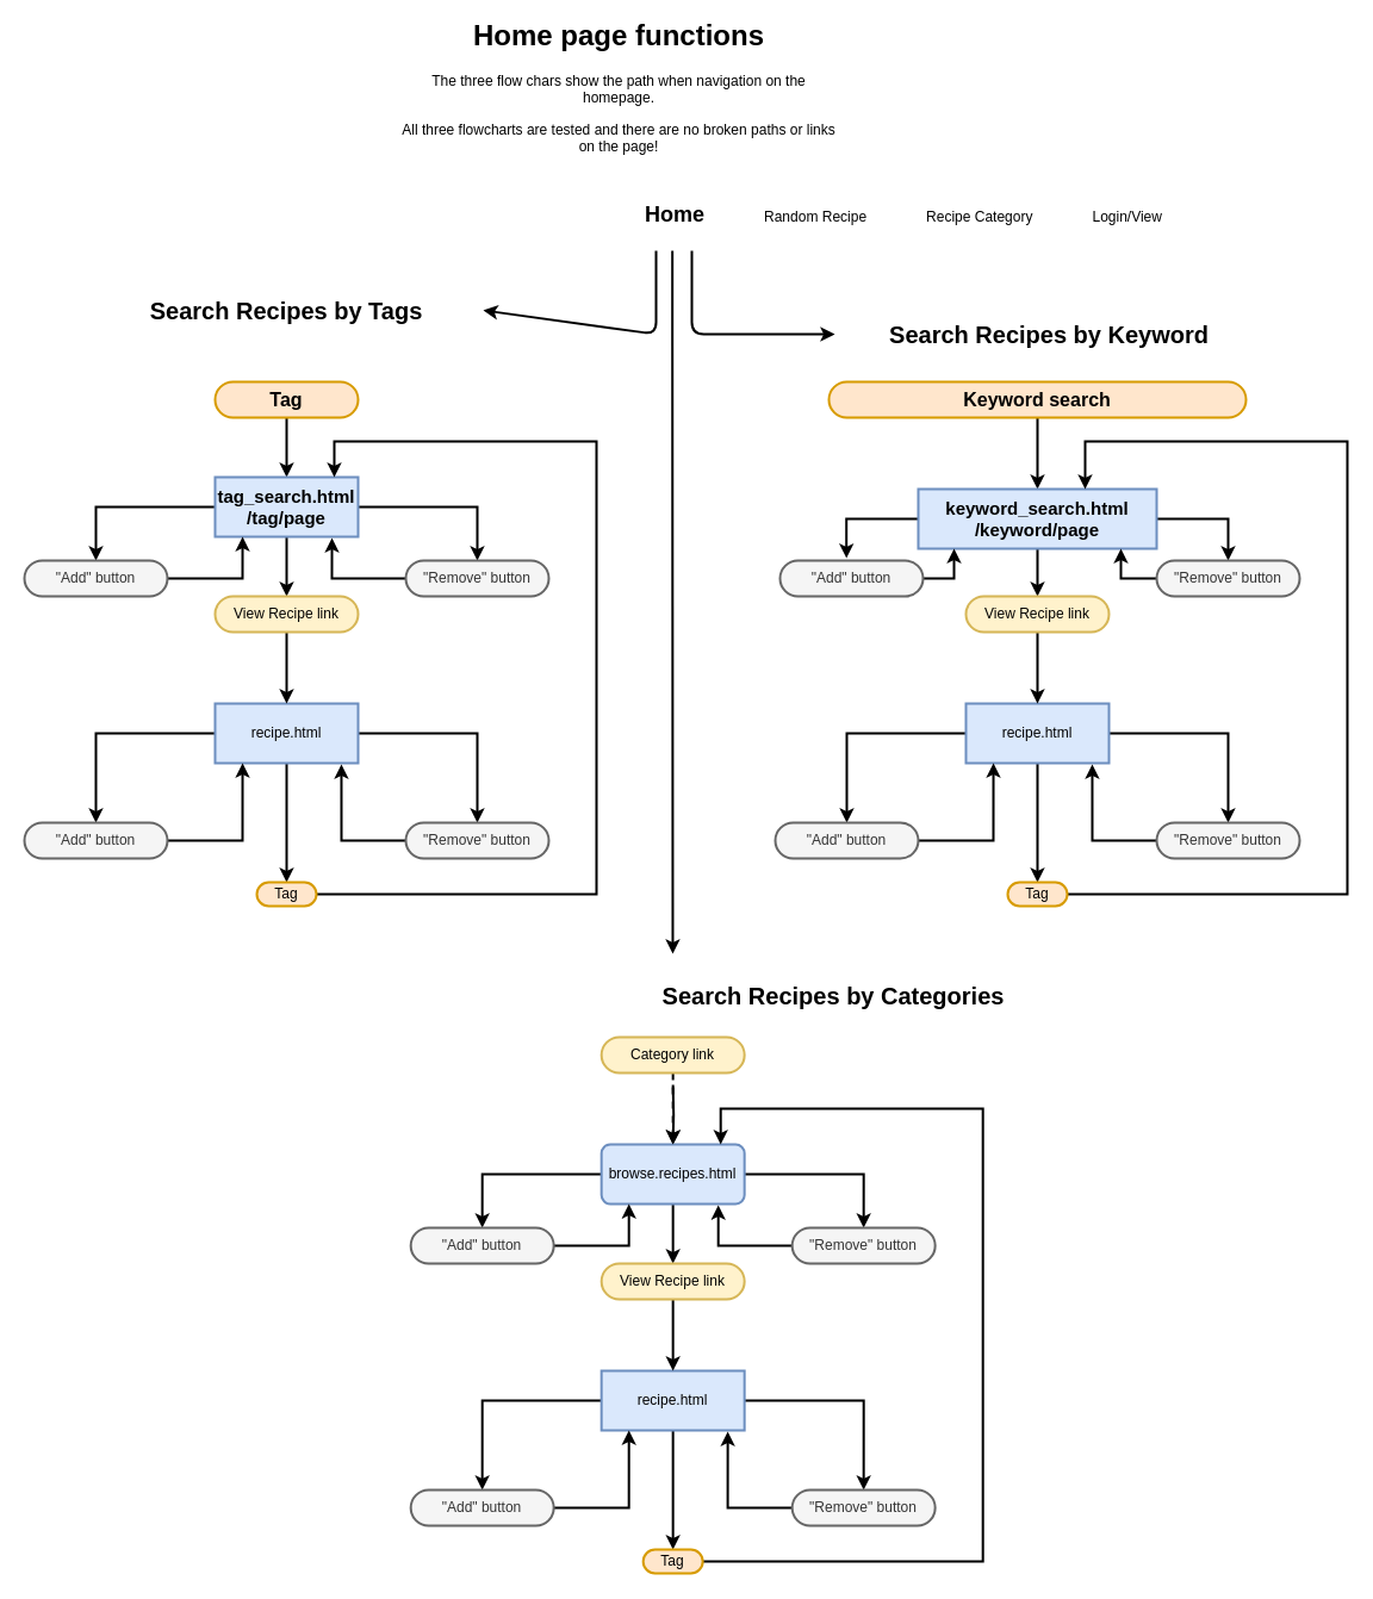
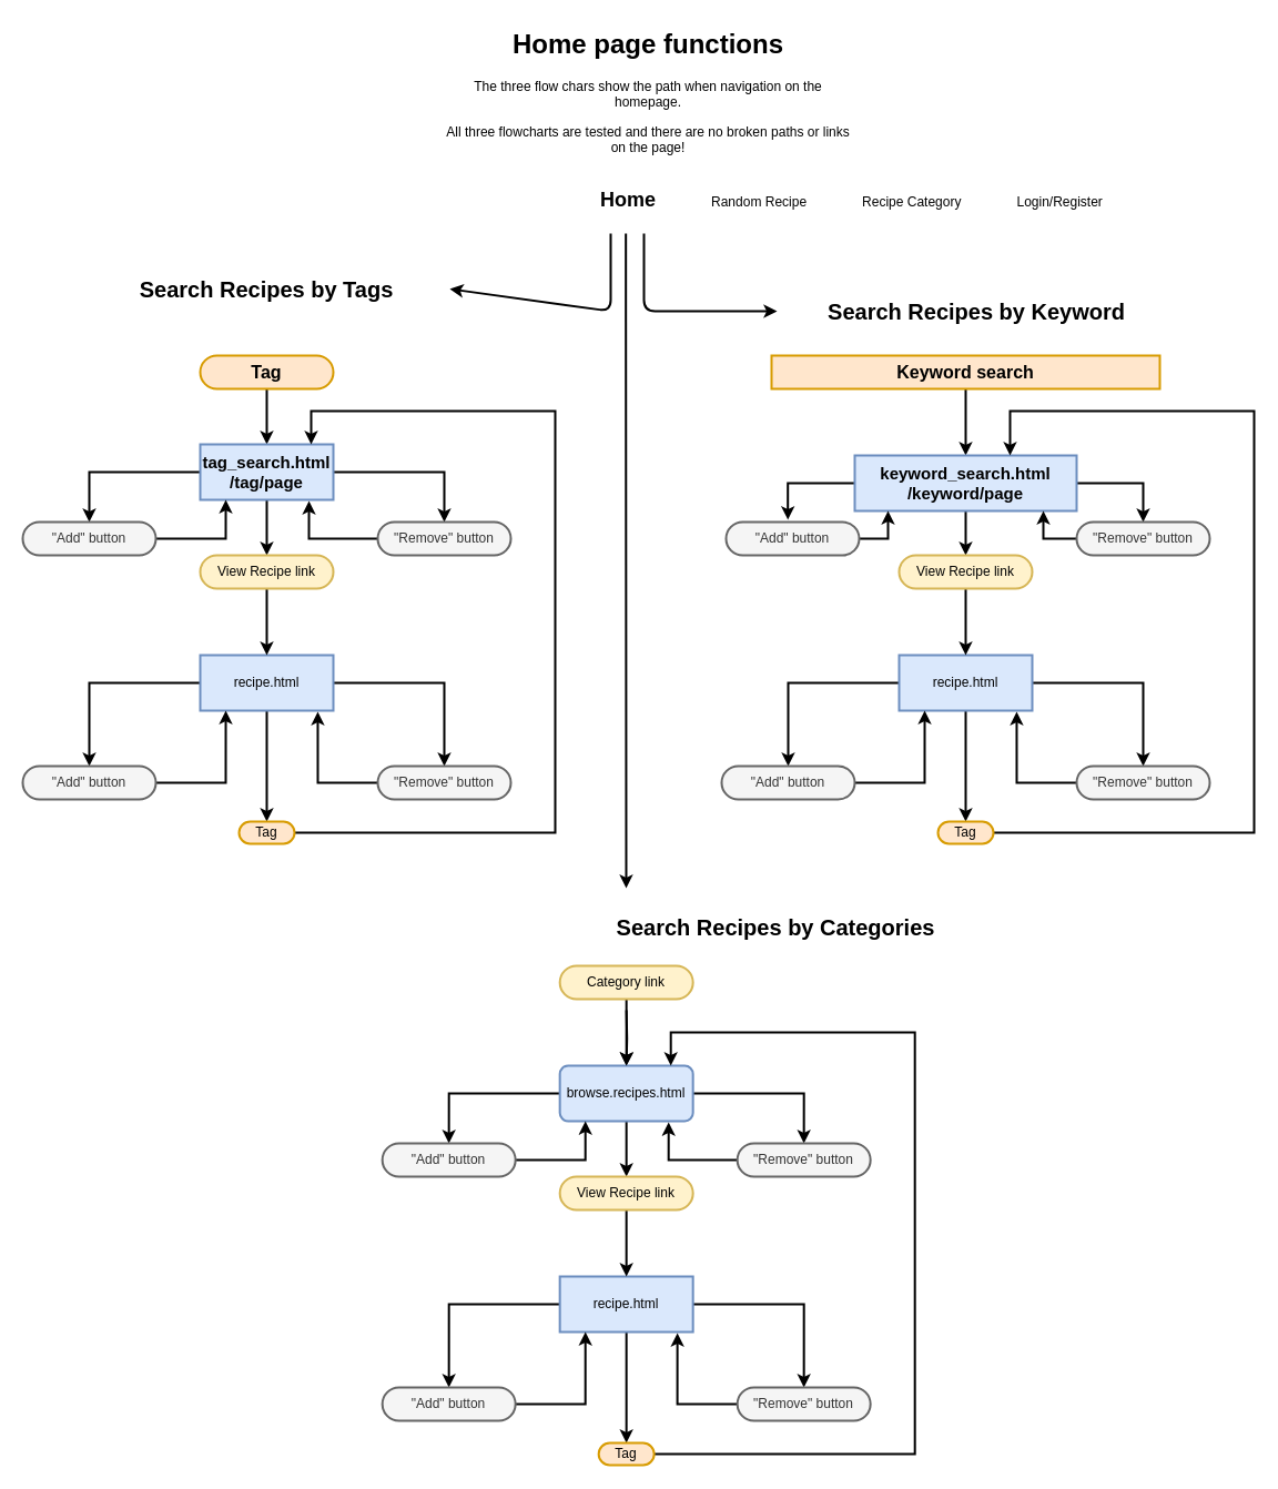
- <mxCell id="72" value="&lt;h1&gt;Home page functions&lt;br&gt;&lt;/h1&gt;&lt;p&gt;The three flow chars show the path when navigation on the homepage.&lt;/p&gt;&lt;p&gt;All three flowcharts are tested and there are no broken paths or links on the page!&lt;br&gt;&lt;/p&gt;" style="text;html=1;strokeColor=none;fillColor=none;spacing=5;spacingTop=-20;whiteSpace=wrap;overflow=hidden;rounded=0;align=center;" vertex="1" parent="1"><mxGeometry x="329" y="10" width="380" height="120" as="geometry" /></mxCell>
+ <mxCell id="72" value="&lt;h1&gt;Home page functions&lt;br&gt;&lt;/h1&gt;&lt;p&gt;The three flow chars show the path when navigation on the homepage.&lt;/p&gt;&lt;p&gt;All three flowcharts are tested and there are no broken paths or links on the page!&lt;br&gt;&lt;/p&gt;" style="text;html=1;strokeColor=none;fillColor=none;spacing=5;spacingTop=-20;whiteSpace=wrap;overflow=hidden;rounded=0;align=center;" vertex="1" parent="1"><mxGeometry x="394" y="20" width="380" height="120" as="geometry" /></mxCell>
- <mxCell id="73" value="&lt;font size=&quot;1&quot;&gt;&lt;b style=&quot;font-size: 18px&quot;&gt;Home&lt;/b&gt;&lt;/font&gt;&amp;nbsp;&amp;nbsp;&amp;nbsp;&amp;nbsp;&amp;nbsp;&amp;nbsp;&amp;nbsp;&amp;nbsp;&amp;nbsp;&amp;nbsp;&amp;nbsp;&amp;nbsp;&amp;nbsp;&amp;nbsp; Random Recipe&amp;nbsp;&amp;nbsp;&amp;nbsp;&amp;nbsp;&amp;nbsp;&amp;nbsp;&amp;nbsp;&amp;nbsp;&amp;nbsp;&amp;nbsp;&amp;nbsp;&amp;nbsp;&amp;nbsp;&amp;nbsp; Recipe Category&amp;nbsp;&amp;nbsp;&amp;nbsp;&amp;nbsp;&amp;nbsp;&amp;nbsp;&amp;nbsp;&amp;nbsp;&amp;nbsp;&amp;nbsp;&amp;nbsp;&amp;nbsp;&amp;nbsp;&amp;nbsp; Login/View" style="text;html=1;strokeColor=none;fillColor=none;align=left;verticalAlign=middle;whiteSpace=wrap;rounded=0;" vertex="1" parent="1"><mxGeometry x="539.17" y="170" width="499" height="20" as="geometry" /></mxCell>
+ <mxCell id="73" value="&lt;font size=&quot;1&quot;&gt;&lt;b style=&quot;font-size: 18px&quot;&gt;Home&lt;/b&gt;&lt;/font&gt;&amp;nbsp;&amp;nbsp;&amp;nbsp;&amp;nbsp;&amp;nbsp;&amp;nbsp;&amp;nbsp;&amp;nbsp;&amp;nbsp;&amp;nbsp;&amp;nbsp;&amp;nbsp;&amp;nbsp;&amp;nbsp; Random Recipe&amp;nbsp;&amp;nbsp;&amp;nbsp;&amp;nbsp;&amp;nbsp;&amp;nbsp;&amp;nbsp;&amp;nbsp;&amp;nbsp;&amp;nbsp;&amp;nbsp;&amp;nbsp;&amp;nbsp;&amp;nbsp; Recipe Category&amp;nbsp;&amp;nbsp;&amp;nbsp;&amp;nbsp;&amp;nbsp;&amp;nbsp;&amp;nbsp;&amp;nbsp;&amp;nbsp;&amp;nbsp;&amp;nbsp;&amp;nbsp;&amp;nbsp;&amp;nbsp; Login/Register" style="text;html=1;strokeColor=none;fillColor=none;align=left;verticalAlign=middle;whiteSpace=wrap;rounded=0;" vertex="1" parent="1"><mxGeometry x="539.17" y="170" width="499" height="20" as="geometry" /></mxCell>
- <mxCell id="27" value="&lt;b&gt;&lt;font style=&quot;font-size: 16px&quot;&gt;Keyword search&lt;/font&gt;&lt;/b&gt;" style="rounded=1;whiteSpace=wrap;html=1;arcSize=50;fillColor=#ffe6cc;strokeColor=#d79b00;strokeWidth=2;" vertex="1" parent="1"><mxGeometry x="695" y="320" width="350" height="30" as="geometry" /></mxCell>
+ <mxCell id="27" value="&lt;b&gt;&lt;font style=&quot;font-size: 16px&quot;&gt;Keyword search&lt;/font&gt;&lt;/b&gt;" style="whiteSpace=wrap;html=1;arcSize=50;fillColor=#ffe6cc;strokeColor=#d79b00;strokeWidth=2;rounded=0;" vertex="1" parent="1"><mxGeometry x="695" y="320" width="350" height="30" as="geometry" /></mxCell>
- <mxCell id="70" value="" style="edgeStyle=orthogonalEdgeStyle;rounded=0;orthogonalLoop=1;jettySize=auto;html=1;strokeWidth=2;dashed=1;" edge="1" parent="1" source="71" target="53"><mxGeometry relative="1" as="geometry" /></mxCell>
+ <mxCell id="70" value="" style="edgeStyle=orthogonalEdgeStyle;rounded=0;orthogonalLoop=1;jettySize=auto;html=1;strokeWidth=2;" edge="1" parent="1" source="71" target="53"><mxGeometry relative="1" as="geometry" /></mxCell>
